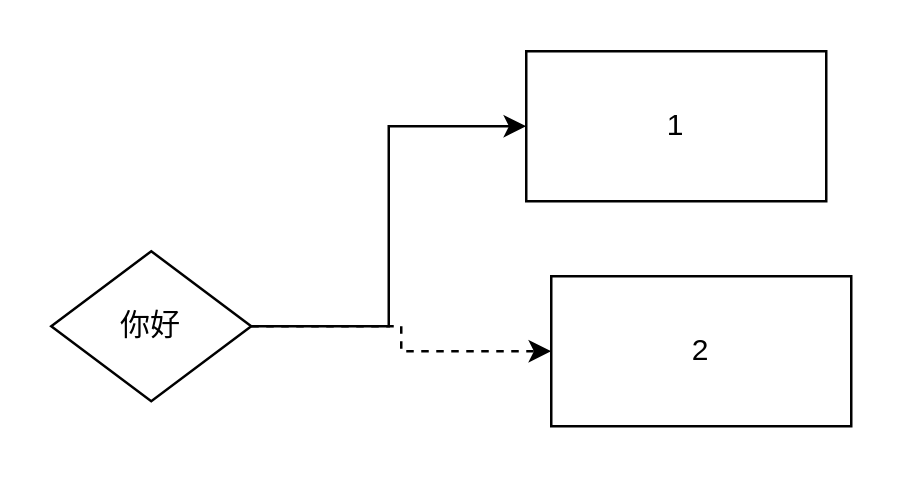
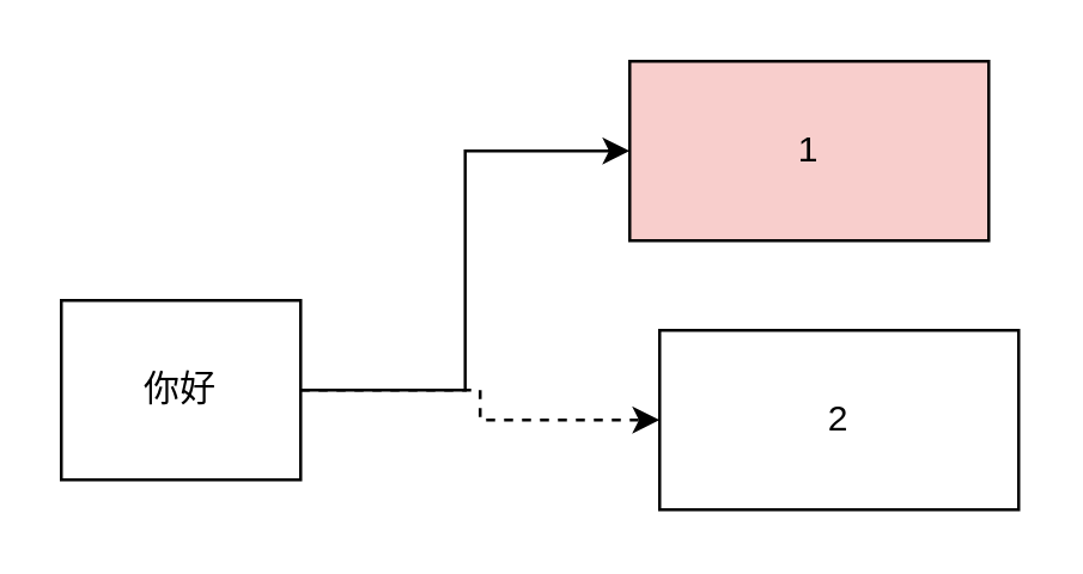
- <mxCell id="5" value="1&lt;br&gt;" style="rounded=0;whiteSpace=wrap;html=1;" parent="1" vertex="1"><mxGeometry x="210" y="20" width="120" height="60" as="geometry" /></mxCell>
+ <mxCell id="5" value="1&lt;br&gt;" style="rounded=0;whiteSpace=wrap;html=1;fillColor=#f8cecc;" parent="1" vertex="1"><mxGeometry x="210" y="20" width="120" height="60" as="geometry" /></mxCell>
- <mxCell id="4" value="你好" style="rhombus;whiteSpace=wrap;html=1;" parent="1" vertex="1"><mxGeometry x="20" y="100" width="80" height="60" as="geometry" /></mxCell>
+ <mxCell id="4" value="你好" style="rounded=0;whiteSpace=wrap;html=1;" parent="1" vertex="1"><mxGeometry x="20" y="100" width="80" height="60" as="geometry" /></mxCell>
